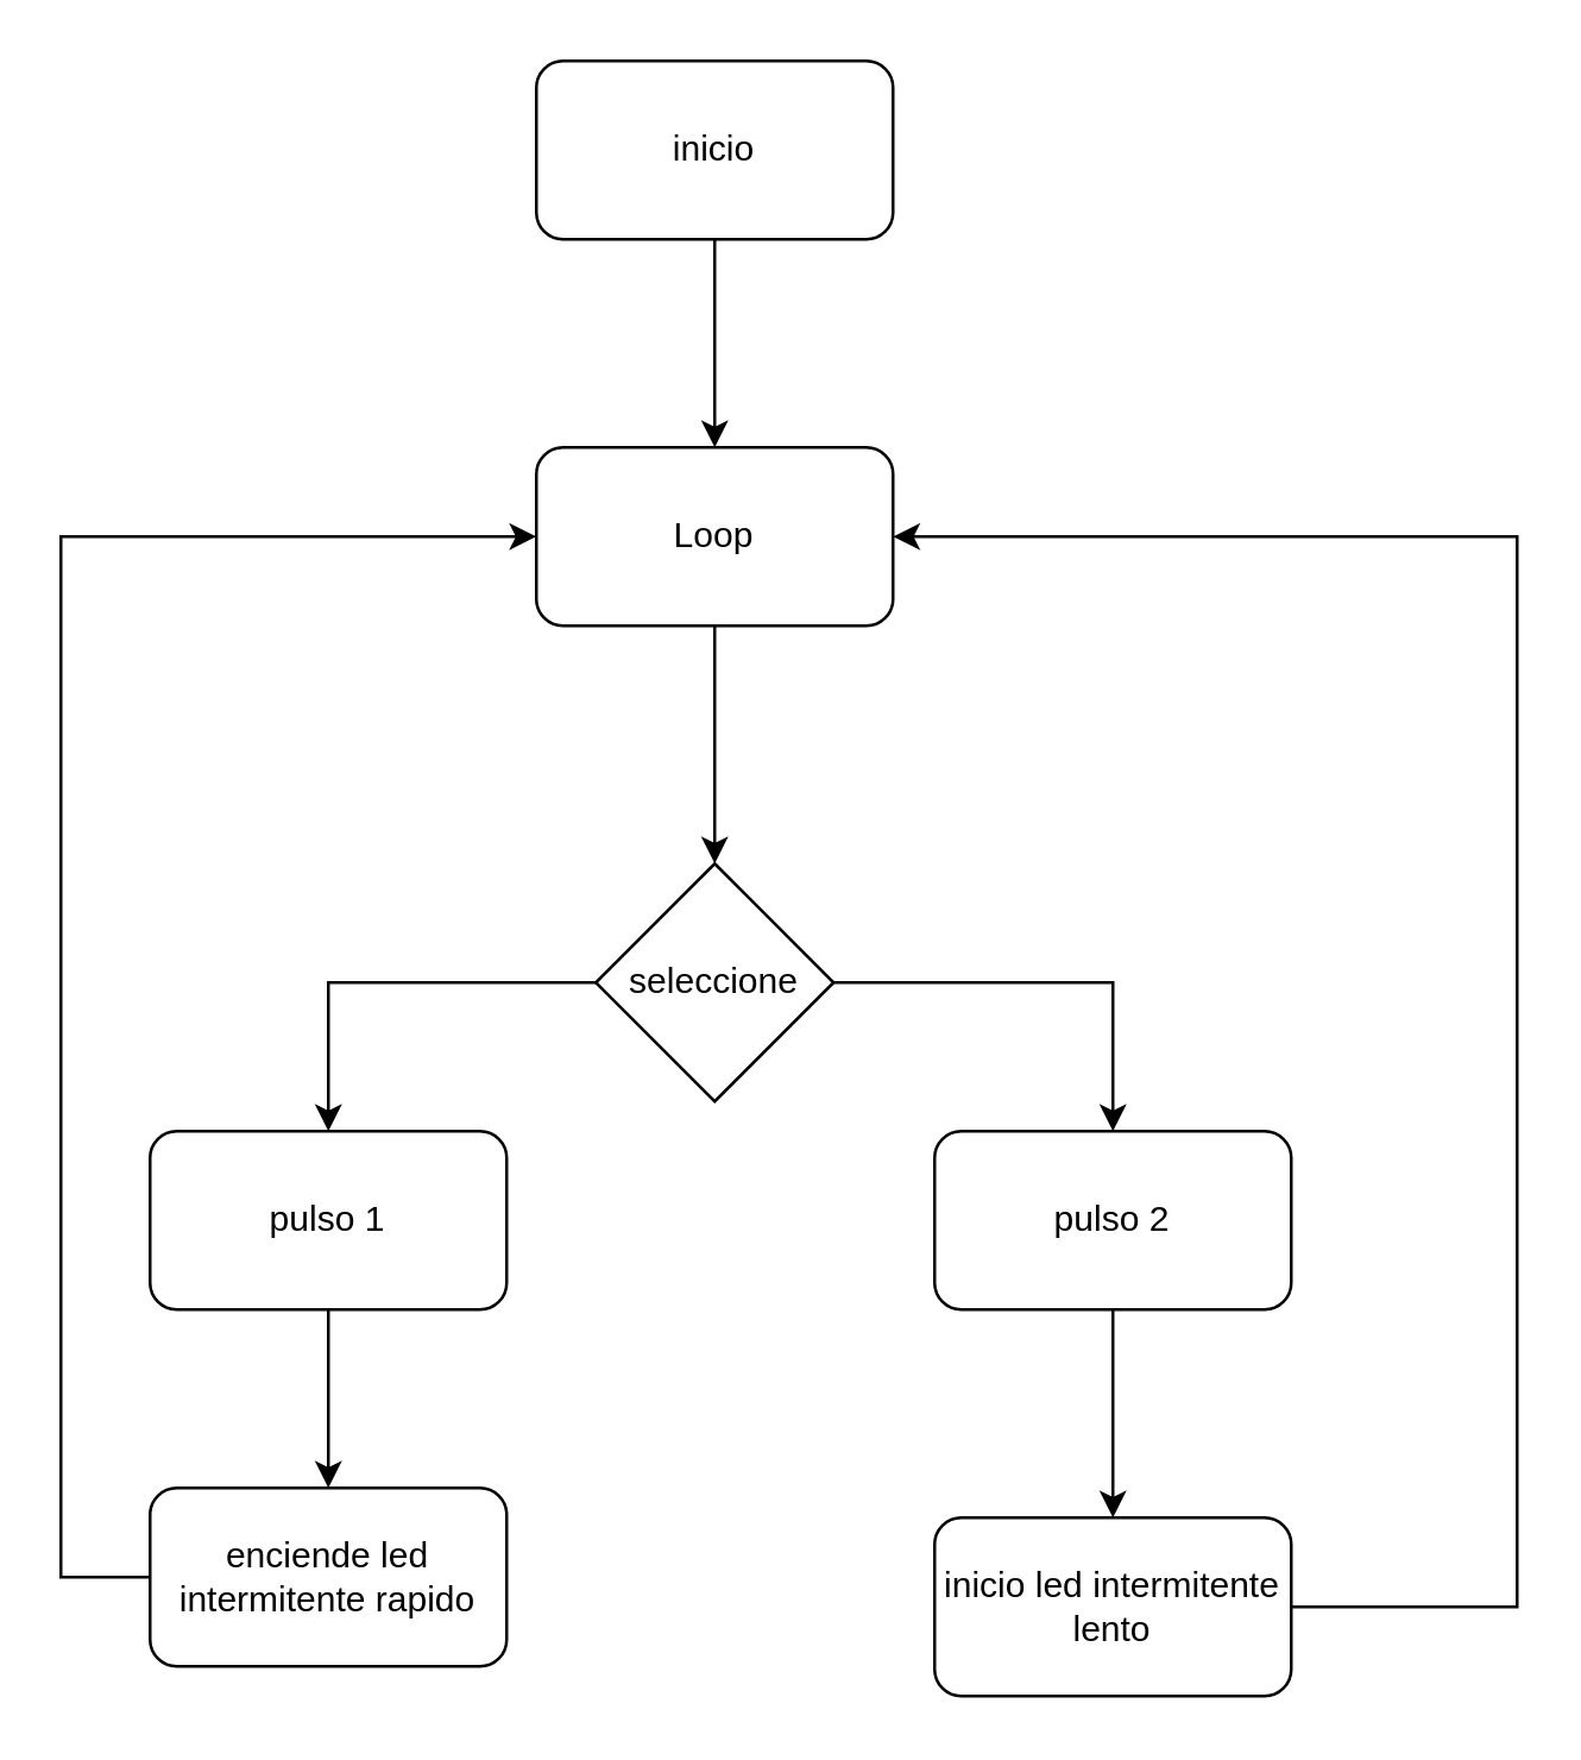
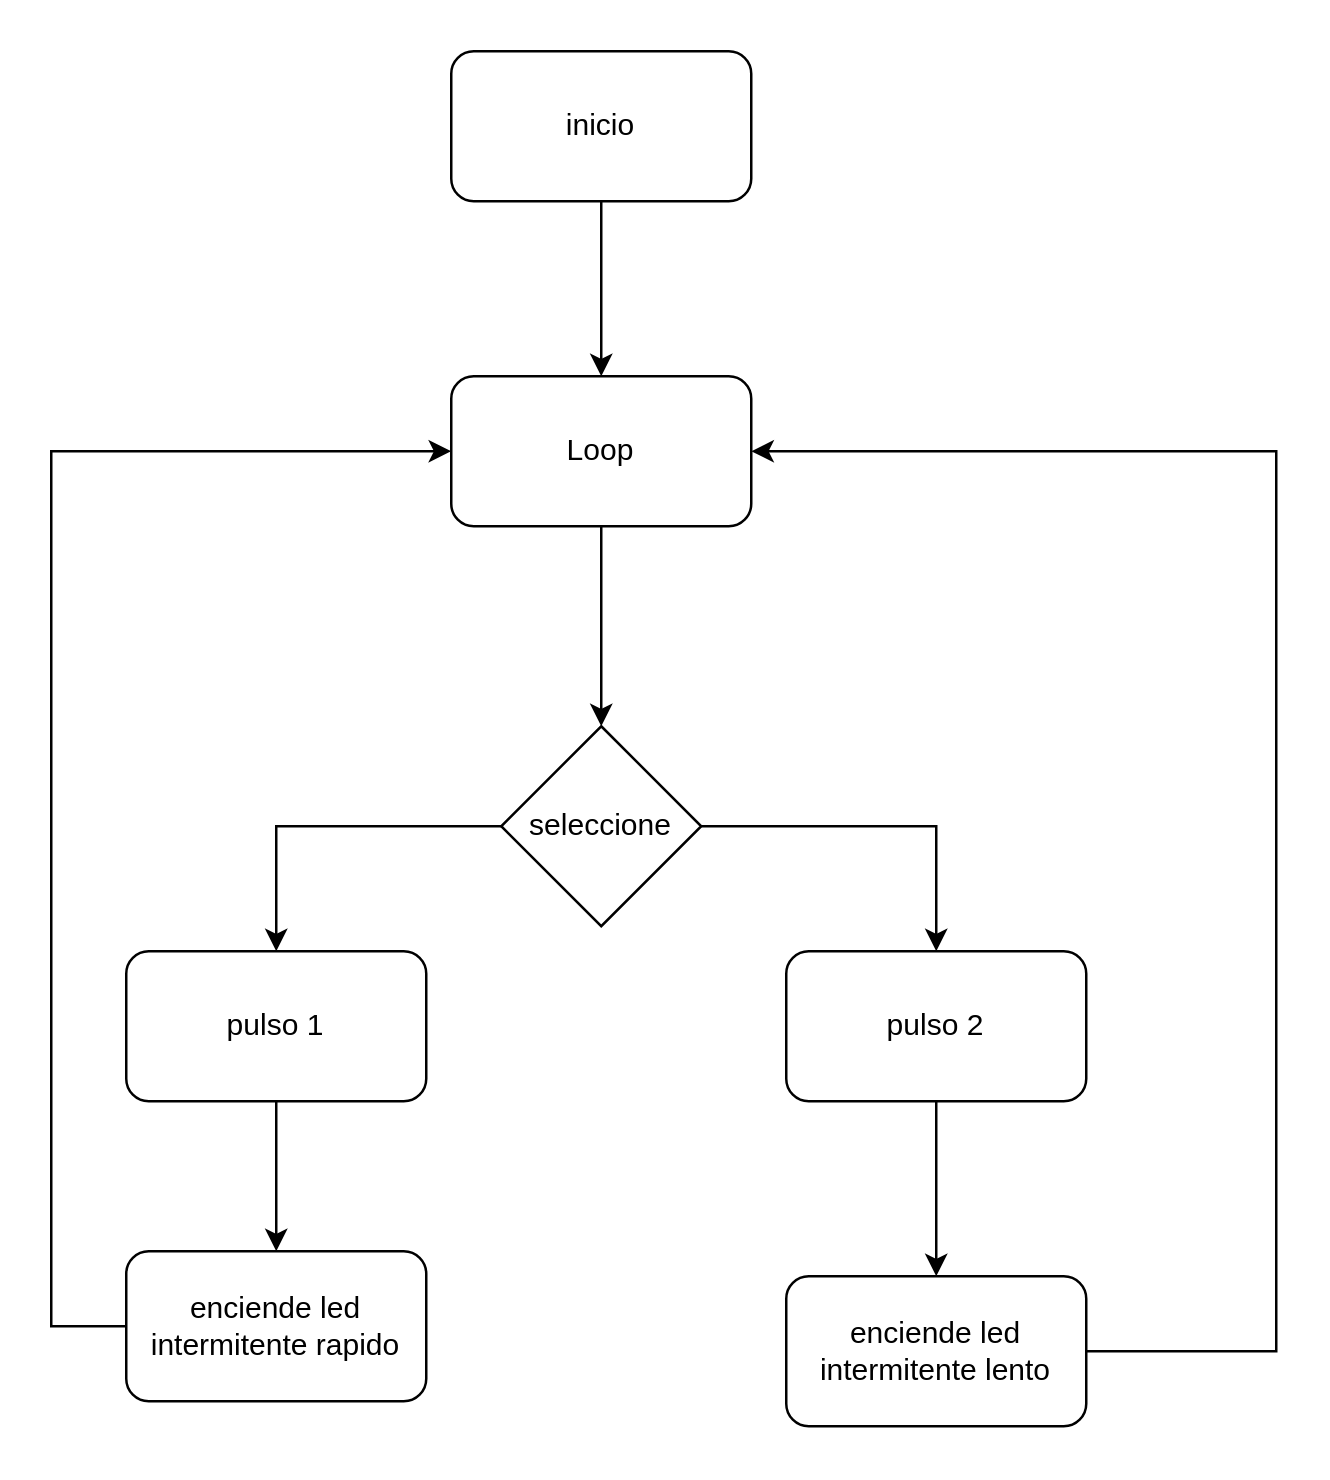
- <mxCell id="16" value="&lt;span&gt;inicio led intermitente lento&lt;/span&gt;" style="rounded=1;whiteSpace=wrap;html=1;" vertex="1" parent="1"><mxGeometry x="314" y="510" width="120" height="60" as="geometry" /></mxCell>
+ <mxCell id="16" value="&lt;span&gt;enciende led intermitente lento&lt;/span&gt;" style="rounded=1;whiteSpace=wrap;html=1;" vertex="1" parent="1"><mxGeometry x="314" y="510" width="120" height="60" as="geometry" /></mxCell>
